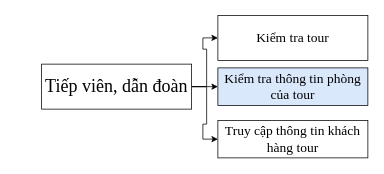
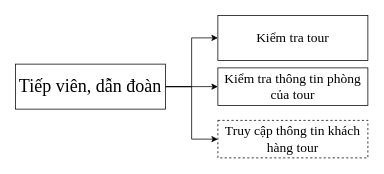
- <mxCell id="5" value="&lt;font style=&quot;font-size: 24px&quot;&gt;Tiếp viên, dẫn đoàn&lt;/font&gt;" style="rounded=0;whiteSpace=wrap;html=1;fontFamily=Times New Roman;fontSize=18;" parent="1" vertex="1"><mxGeometry x="55" y="85" width="200" height="60" as="geometry" /></mxCell>
+ <mxCell id="5" value="&lt;font style=&quot;font-size: 24px&quot;&gt;Tiếp viên, dẫn đoàn&lt;/font&gt;" style="rounded=0;whiteSpace=wrap;html=1;fontFamily=Times New Roman;fontSize=18;" parent="1" vertex="1"><mxGeometry x="20" y="85" width="200" height="60" as="geometry" /></mxCell>
- <mxCell id="7" value="&lt;font&gt;&lt;font style=&quot;font-size: 18px&quot;&gt;Kiểm tra thông tin phòng của tour&lt;/font&gt;&lt;br&gt;&lt;/font&gt;" style="rounded=0;whiteSpace=wrap;html=1;fontFamily=Times New Roman;fontSize=18;fillColor=#dae8fc;" parent="1" vertex="1"><mxGeometry x="290" y="90" width="200" height="50" as="geometry" /></mxCell>
+ <mxCell id="7" value="&lt;font&gt;&lt;font style=&quot;font-size: 18px&quot;&gt;Kiểm tra thông tin phòng của tour&lt;/font&gt;&lt;br&gt;&lt;/font&gt;" style="rounded=0;whiteSpace=wrap;html=1;fontFamily=Times New Roman;fontSize=18;" parent="1" vertex="1"><mxGeometry x="290" y="90" width="200" height="50" as="geometry" /></mxCell>
- <mxCell id="8" value="&lt;font&gt;Truy cập thông tin khách hàng tour&lt;br&gt;&lt;/font&gt;" style="rounded=0;whiteSpace=wrap;html=1;fontFamily=Times New Roman;fontSize=18;" parent="1" vertex="1"><mxGeometry x="290" y="160" width="200" height="50" as="geometry" /></mxCell>
+ <mxCell id="8" value="&lt;font&gt;Truy cập thông tin khách hàng tour&lt;br&gt;&lt;/font&gt;" style="rounded=0;whiteSpace=wrap;html=1;fontFamily=Times New Roman;fontSize=18;dashed=1;" parent="1" vertex="1"><mxGeometry x="290" y="160" width="200" height="50" as="geometry" /></mxCell>
